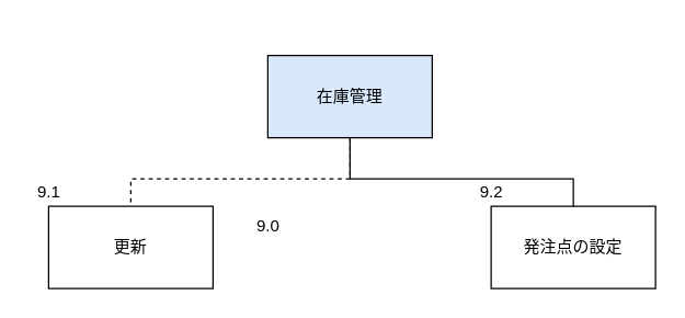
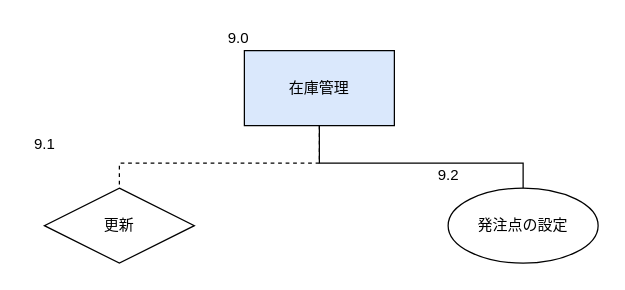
- <mxCell id="6" value="9.1" style="text;html=1;resizable=0;autosize=1;align=center;verticalAlign=middle;points=[];fillColor=none;strokeColor=none;rounded=0;" parent="1" vertex="1"><mxGeometry x="20" y="130" width="30" height="20" as="geometry" /></mxCell>
+ <mxCell id="6" value="9.1" style="text;html=1;resizable=0;autosize=1;align=center;verticalAlign=middle;points=[];fillColor=none;strokeColor=none;rounded=0;" parent="1" vertex="1"><mxGeometry x="20" y="105" width="30" height="20" as="geometry" /></mxCell>
- <mxCell id="3" value="9.0" style="text;html=1;resizable=0;autosize=1;align=center;verticalAlign=middle;points=[];fillColor=none;strokeColor=none;rounded=0;" parent="1" vertex="1"><mxGeometry x="180" y="155" width="30" height="20" as="geometry" /></mxCell>
+ <mxCell id="3" value="9.0" style="text;html=1;resizable=0;autosize=1;align=center;verticalAlign=middle;points=[];fillColor=none;strokeColor=none;rounded=0;" parent="1" vertex="1"><mxGeometry x="175" y="20" width="30" height="20" as="geometry" /></mxCell>
- <mxCell id="5" value="更新" style="whiteSpace=wrap;html=1;align=center;treeFolding=1;treeMoving=1;container=1;recursiveResize=0;" parent="1" vertex="1"><mxGeometry x="35" y="150" width="120" height="60" as="geometry" /></mxCell>
+ <mxCell id="5" value="更新" style="rhombus;whiteSpace=wrap;html=1;align=center;treeFolding=1;treeMoving=1;container=1;recursiveResize=0;" parent="1" vertex="1"><mxGeometry x="35" y="150" width="120" height="60" as="geometry" /></mxCell>
- <mxCell id="7" value="発注点の設定" style="whiteSpace=wrap;html=1;align=center;treeFolding=1;treeMoving=1;container=1;recursiveResize=0;" parent="1" vertex="1"><mxGeometry x="358" y="150" width="120" height="60" as="geometry" /></mxCell>
+ <mxCell id="7" value="発注点の設定" style="ellipse;whiteSpace=wrap;html=1;align=center;treeFolding=1;treeMoving=1;container=1;recursiveResize=0;" parent="1" vertex="1"><mxGeometry x="358" y="150" width="120" height="60" as="geometry" /></mxCell>
